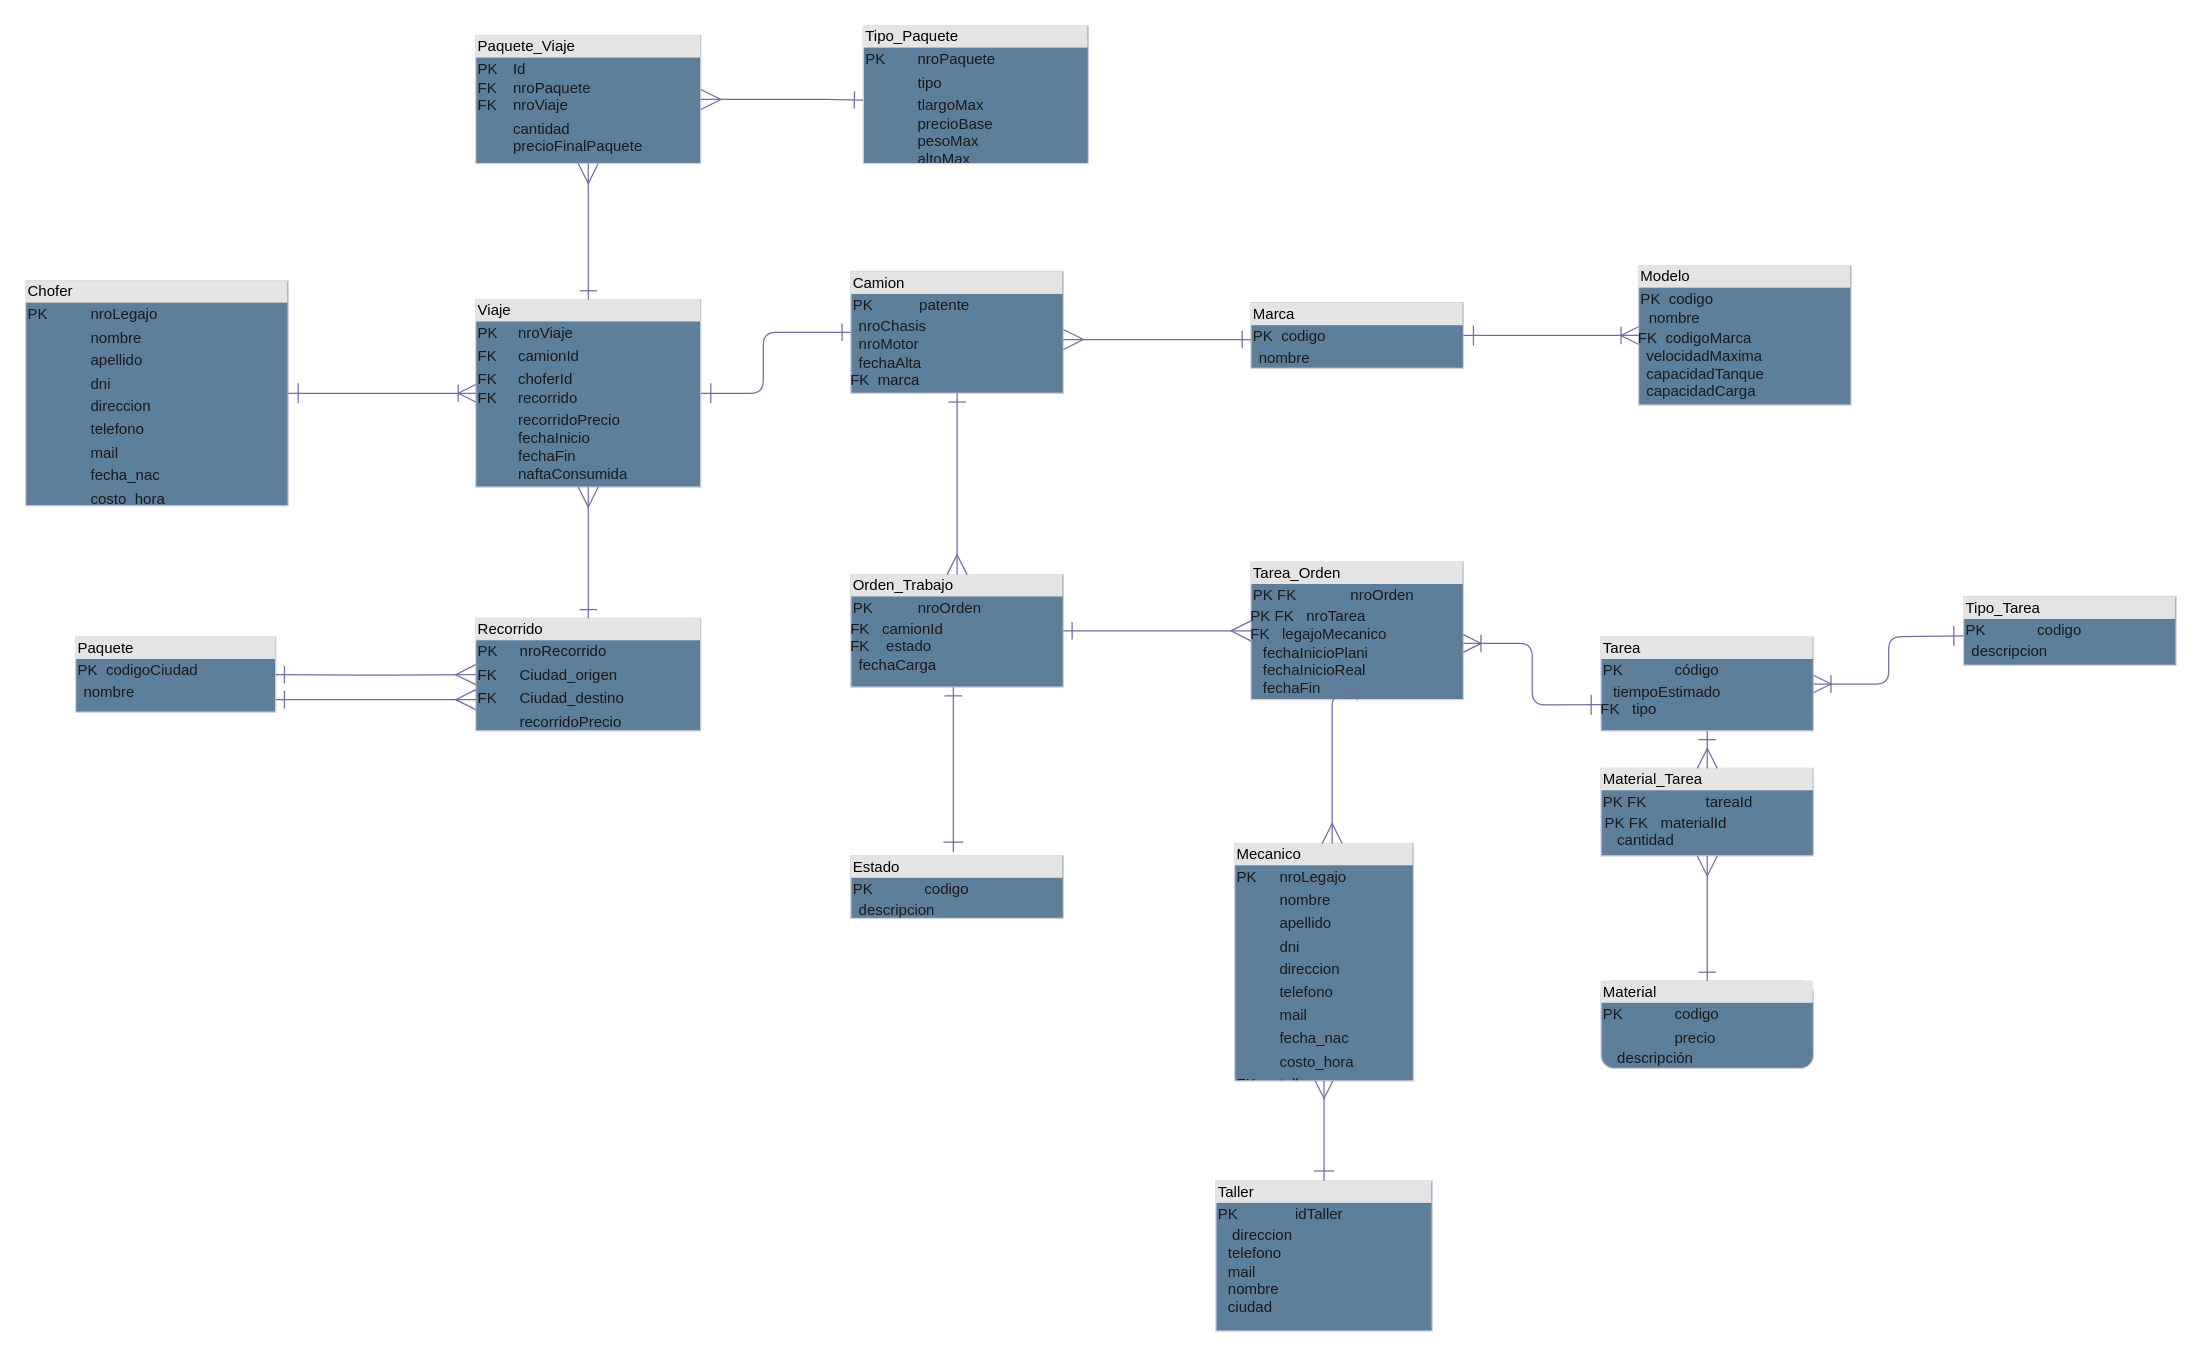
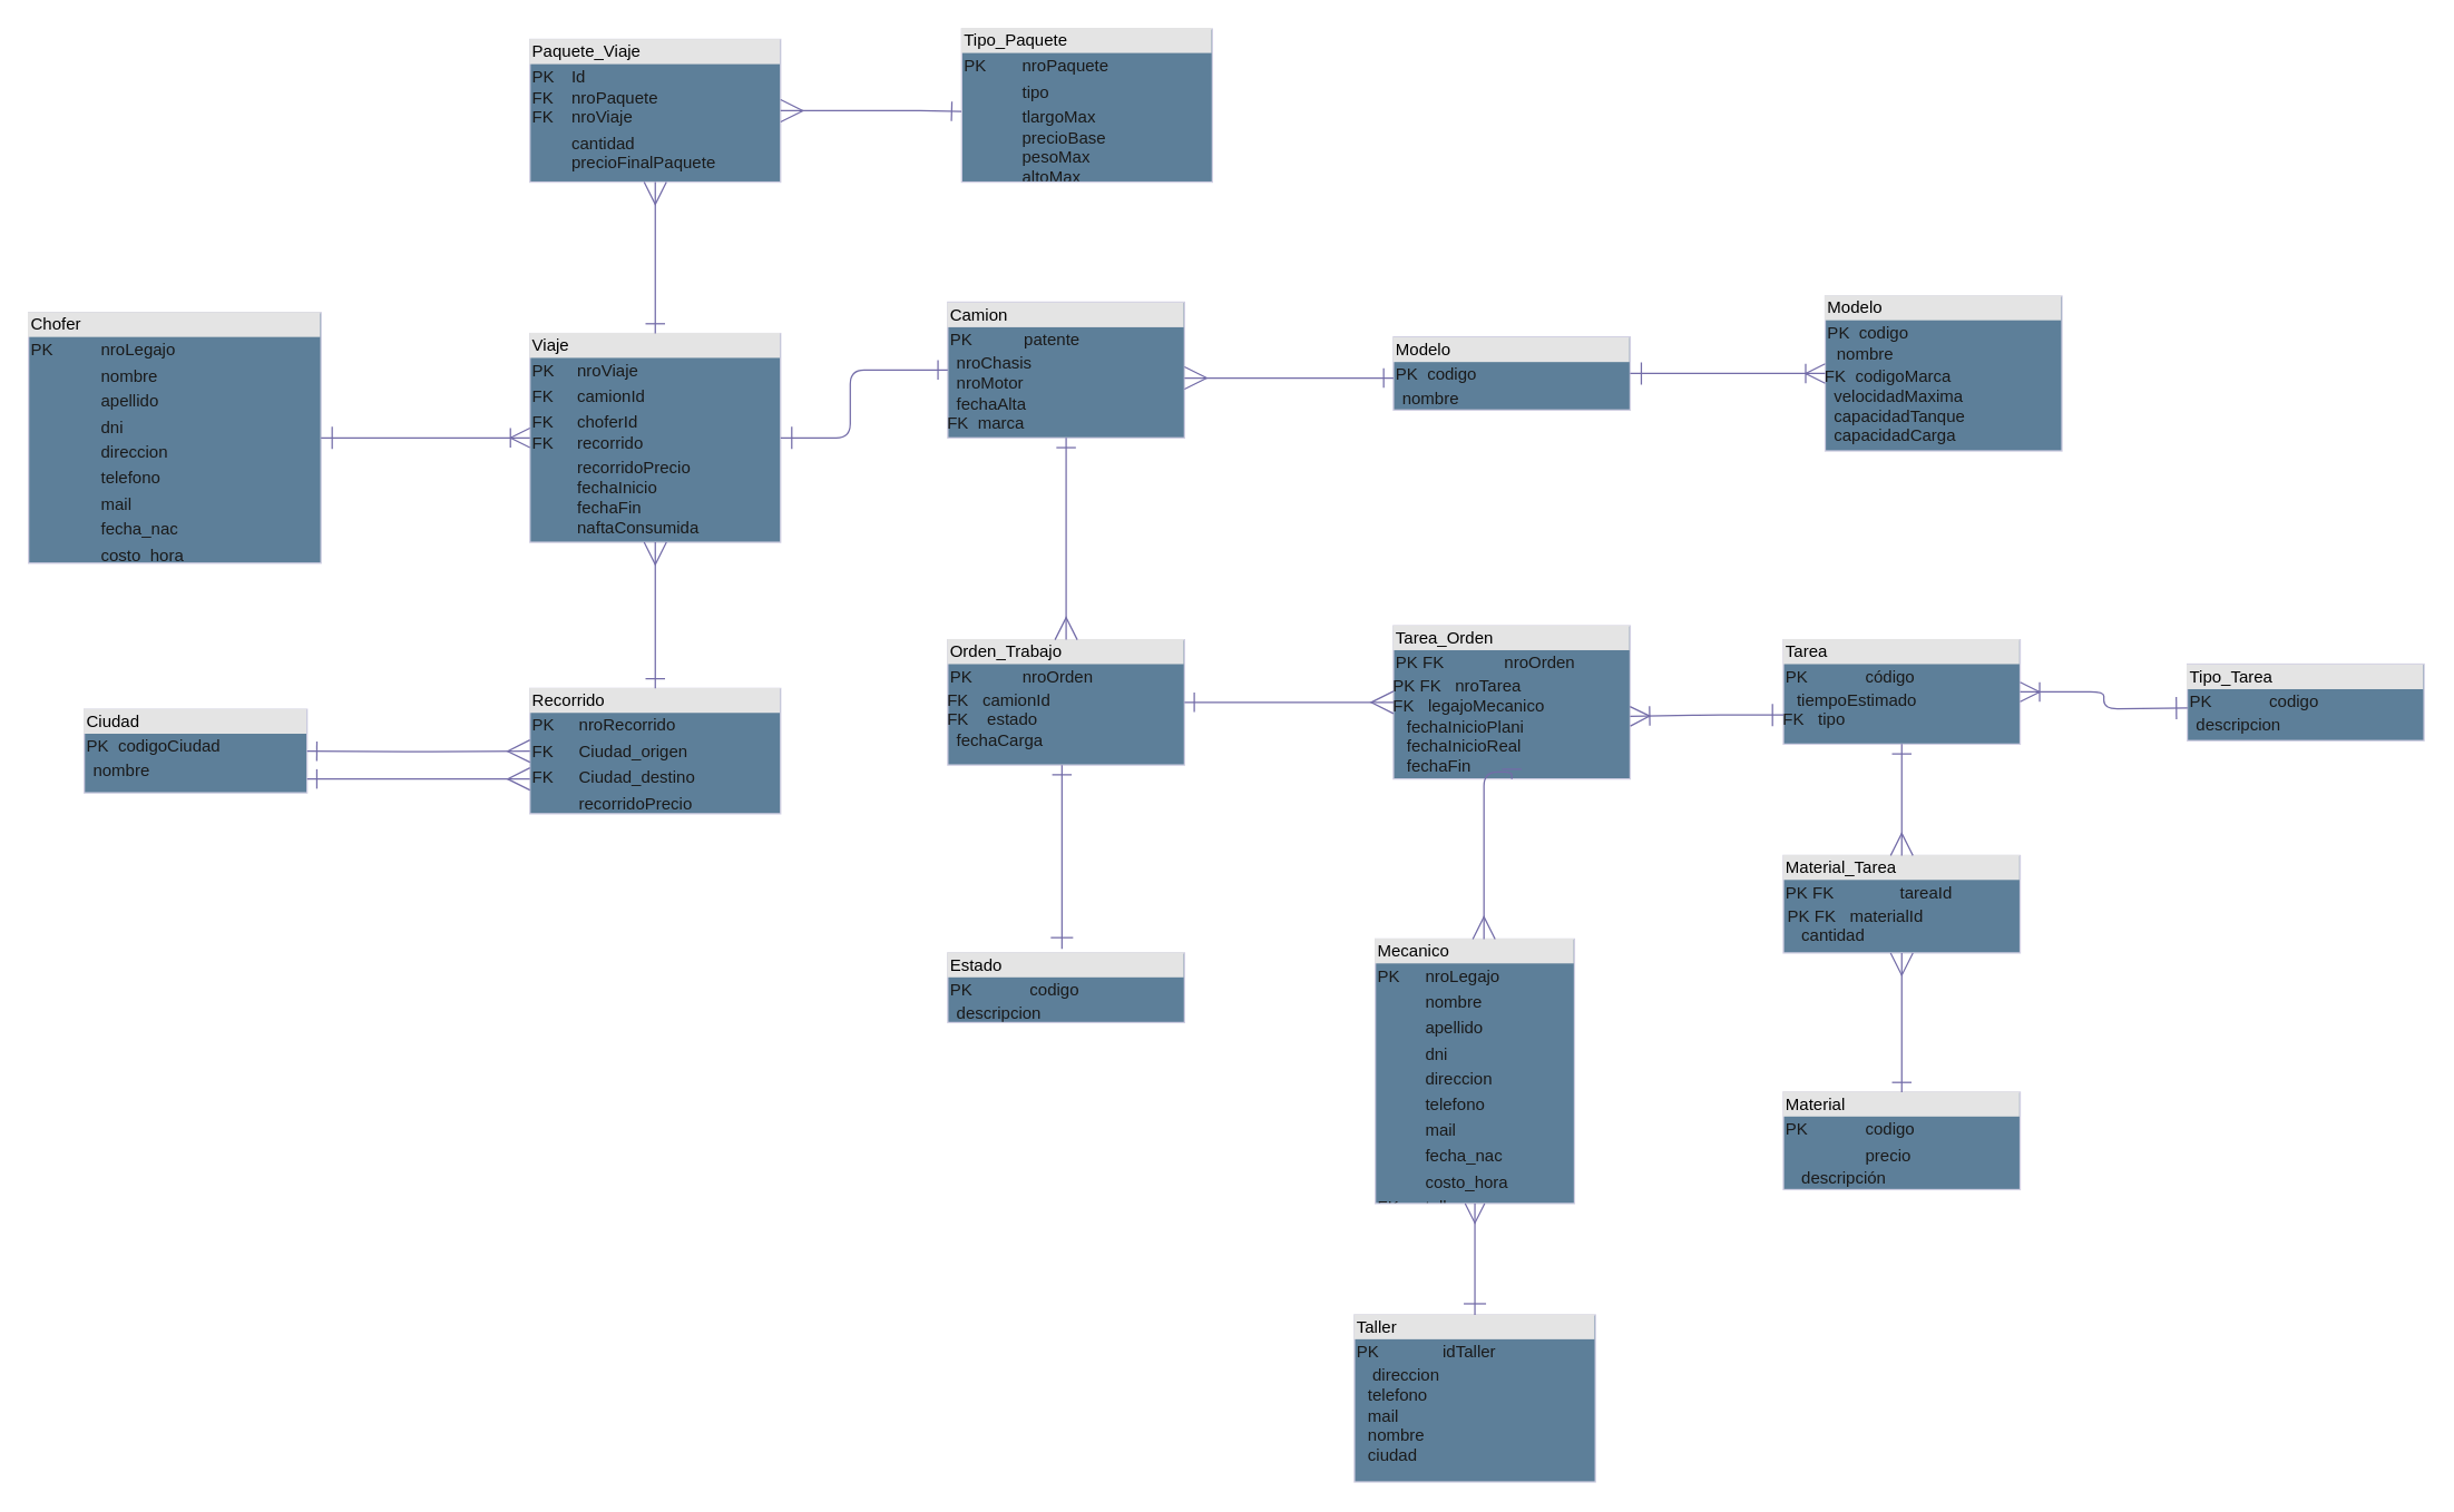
- <mxCell id="29" value="&lt;div style=&quot;box-sizing: border-box ; width: 100% ; background: #e4e4e4 ; padding: 2px&quot;&gt;&lt;font color=&quot;#000000&quot;&gt;Marca&lt;/font&gt;&lt;/div&gt;&lt;table style=&quot;width: 100% ; font-size: 1em&quot; cellpadding=&quot;2&quot; cellspacing=&quot;0&quot;&gt;&lt;tbody&gt;&lt;tr&gt;&lt;td&gt;PK&lt;span style=&quot;white-space: pre&quot;&gt; &lt;/span&gt;&lt;span style=&quot;white-space: pre&quot;&gt; &lt;/span&gt;codigo&lt;br&gt;&lt;/td&gt;&lt;td&gt;&lt;br&gt;&lt;/td&gt;&lt;/tr&gt;&lt;/tbody&gt;&lt;/table&gt;&lt;span style=&quot;white-space: pre&quot;&gt; &lt;/span&gt;&lt;span style=&quot;white-space: pre&quot;&gt; &lt;/span&gt;nombre&lt;br&gt;&lt;span style=&quot;white-space: pre&quot;&gt; &lt;/span&gt;&lt;span style=&quot;white-space: pre&quot;&gt; &lt;/span&gt;" style="verticalAlign=top;align=left;overflow=fill;html=1;fillColor=#5D7F99;strokeColor=#D0CEE2;fontColor=#1A1A1A;" parent="1" vertex="1"><mxGeometry x="1000" y="241.51" width="170" height="52.5" as="geometry" /></mxCell>
+ <mxCell id="29" value="&lt;div style=&quot;box-sizing: border-box ; width: 100% ; background: #e4e4e4 ; padding: 2px&quot;&gt;&lt;font color=&quot;#000000&quot;&gt;Modelo&lt;/font&gt;&lt;/div&gt;&lt;table style=&quot;width: 100% ; font-size: 1em&quot; cellpadding=&quot;2&quot; cellspacing=&quot;0&quot;&gt;&lt;tbody&gt;&lt;tr&gt;&lt;td&gt;PK&lt;span style=&quot;white-space: pre&quot;&gt; &lt;/span&gt;&lt;span style=&quot;white-space: pre&quot;&gt; &lt;/span&gt;codigo&lt;br&gt;&lt;/td&gt;&lt;td&gt;&lt;br&gt;&lt;/td&gt;&lt;/tr&gt;&lt;/tbody&gt;&lt;/table&gt;&lt;span style=&quot;white-space: pre&quot;&gt; &lt;/span&gt;&lt;span style=&quot;white-space: pre&quot;&gt; &lt;/span&gt;nombre&lt;br&gt;&lt;span style=&quot;white-space: pre&quot;&gt; &lt;/span&gt;&lt;span style=&quot;white-space: pre&quot;&gt; &lt;/span&gt;" style="verticalAlign=top;align=left;overflow=fill;html=1;fillColor=#5D7F99;strokeColor=#D0CEE2;fontColor=#1A1A1A;" parent="1" vertex="1"><mxGeometry x="1000" y="241.51" width="170" height="52.5" as="geometry" /></mxCell>
- <mxCell id="25" value="&lt;div style=&quot;box-sizing: border-box ; width: 100% ; background: #e4e4e4 ; padding: 2px&quot;&gt;&lt;font color=&quot;#000000&quot;&gt;Paquete&lt;/font&gt;&lt;/div&gt;&lt;table style=&quot;width: 100% ; font-size: 1em&quot; cellpadding=&quot;2&quot; cellspacing=&quot;0&quot;&gt;&lt;tbody&gt;&lt;tr&gt;&lt;td&gt;PK&lt;span style=&quot;white-space: pre&quot;&gt; &lt;/span&gt;&lt;span style=&quot;white-space: pre&quot;&gt; &lt;/span&gt;codigoCiudad&lt;br&gt;&lt;/td&gt;&lt;td&gt;&lt;br&gt;&lt;/td&gt;&lt;/tr&gt;&lt;/tbody&gt;&lt;/table&gt;&lt;span style=&quot;white-space: pre&quot;&gt; &lt;/span&gt;&lt;span style=&quot;white-space: pre&quot;&gt; &lt;/span&gt;nombre&lt;br&gt;" style="verticalAlign=top;align=left;overflow=fill;html=1;fillColor=#5D7F99;strokeColor=#D0CEE2;fontColor=#1A1A1A;" parent="1" vertex="1"><mxGeometry x="60" y="509" width="160" height="60" as="geometry" /></mxCell>
+ <mxCell id="25" value="&lt;div style=&quot;box-sizing: border-box ; width: 100% ; background: #e4e4e4 ; padding: 2px&quot;&gt;&lt;font color=&quot;#000000&quot;&gt;Ciudad&lt;/font&gt;&lt;/div&gt;&lt;table style=&quot;width: 100% ; font-size: 1em&quot; cellpadding=&quot;2&quot; cellspacing=&quot;0&quot;&gt;&lt;tbody&gt;&lt;tr&gt;&lt;td&gt;PK&lt;span style=&quot;white-space: pre&quot;&gt; &lt;/span&gt;&lt;span style=&quot;white-space: pre&quot;&gt; &lt;/span&gt;codigoCiudad&lt;br&gt;&lt;/td&gt;&lt;td&gt;&lt;br&gt;&lt;/td&gt;&lt;/tr&gt;&lt;/tbody&gt;&lt;/table&gt;&lt;span style=&quot;white-space: pre&quot;&gt; &lt;/span&gt;&lt;span style=&quot;white-space: pre&quot;&gt; &lt;/span&gt;nombre&lt;br&gt;" style="verticalAlign=top;align=left;overflow=fill;html=1;fillColor=#5D7F99;strokeColor=#D0CEE2;fontColor=#1A1A1A;" parent="1" vertex="1"><mxGeometry x="60" y="509" width="160" height="60" as="geometry" /></mxCell>
- <mxCell id="12" value="&lt;div style=&quot;box-sizing: border-box ; width: 100% ; background: #e4e4e4 ; padding: 2px&quot;&gt;&lt;font color=&quot;#000000&quot;&gt;Tarea&lt;/font&gt;&lt;/div&gt;&lt;table style=&quot;width: 100% ; font-size: 1em&quot; cellpadding=&quot;2&quot; cellspacing=&quot;0&quot;&gt;&lt;tbody&gt;&lt;tr&gt;&lt;td&gt;PK&lt;br&gt;&lt;/td&gt;&lt;td&gt;código&lt;br&gt;&lt;/td&gt;&lt;/tr&gt;&lt;/tbody&gt;&lt;/table&gt;&lt;span style=&quot;white-space: pre&quot;&gt; &lt;/span&gt;&lt;span style=&quot;white-space: pre&quot;&gt; &lt;/span&gt;&amp;nbsp;tiempoEstimado&lt;br&gt;FK&lt;span style=&quot;white-space: pre&quot;&gt; &lt;/span&gt;&lt;span style=&quot;white-space: pre&quot;&gt; &lt;/span&gt;&amp;nbsp;tipo" style="verticalAlign=top;align=left;overflow=fill;html=1;fillColor=#5D7F99;strokeColor=#D0CEE2;fontColor=#1A1A1A;" parent="1" vertex="1"><mxGeometry x="1280" y="509" width="170" height="75" as="geometry" /></mxCell>
+ <mxCell id="12" value="&lt;div style=&quot;box-sizing: border-box ; width: 100% ; background: #e4e4e4 ; padding: 2px&quot;&gt;&lt;font color=&quot;#000000&quot;&gt;Tarea&lt;/font&gt;&lt;/div&gt;&lt;table style=&quot;width: 100% ; font-size: 1em&quot; cellpadding=&quot;2&quot; cellspacing=&quot;0&quot;&gt;&lt;tbody&gt;&lt;tr&gt;&lt;td&gt;PK&lt;br&gt;&lt;/td&gt;&lt;td&gt;código&lt;br&gt;&lt;/td&gt;&lt;/tr&gt;&lt;/tbody&gt;&lt;/table&gt;&lt;span style=&quot;white-space: pre&quot;&gt; &lt;/span&gt;&lt;span style=&quot;white-space: pre&quot;&gt; &lt;/span&gt;&amp;nbsp;tiempoEstimado&lt;br&gt;FK&lt;span style=&quot;white-space: pre&quot;&gt; &lt;/span&gt;&lt;span style=&quot;white-space: pre&quot;&gt; &lt;/span&gt;&amp;nbsp;tipo" style="verticalAlign=top;align=left;overflow=fill;html=1;fillColor=#5D7F99;strokeColor=#D0CEE2;fontColor=#1A1A1A;" parent="1" vertex="1"><mxGeometry x="1280" y="459" width="170" height="75" as="geometry" /></mxCell>
- <mxCell id="13" value="&lt;div style=&quot;box-sizing: border-box ; width: 100% ; background: #e4e4e4 ; padding: 2px&quot;&gt;&lt;font color=&quot;#000000&quot;&gt;Material&lt;/font&gt;&lt;/div&gt;&lt;table style=&quot;width: 100% ; font-size: 1em&quot; cellpadding=&quot;2&quot; cellspacing=&quot;0&quot;&gt;&lt;tbody&gt;&lt;tr&gt;&lt;td&gt;PK&lt;br&gt;&lt;/td&gt;&lt;td&gt;codigo&lt;/td&gt;&lt;/tr&gt;&lt;tr&gt;&lt;td&gt;&lt;br&gt;&lt;/td&gt;&lt;td&gt;precio&lt;/td&gt;&lt;/tr&gt;&lt;/tbody&gt;&lt;/table&gt;&amp;nbsp;&lt;span style=&quot;white-space: pre&quot;&gt; &lt;/span&gt;&lt;span style=&quot;white-space: pre&quot;&gt; &lt;/span&gt;&amp;nbsp;descripción&lt;br&gt;" style="verticalAlign=top;align=left;overflow=fill;html=1;fillColor=#5D7F99;strokeColor=#D0CEE2;fontColor=#1A1A1A;rounded=1;" parent="1" vertex="1"><mxGeometry x="1280" y="784" width="170" height="70" as="geometry" /></mxCell>
+ <mxCell id="13" value="&lt;div style=&quot;box-sizing: border-box ; width: 100% ; background: #e4e4e4 ; padding: 2px&quot;&gt;&lt;font color=&quot;#000000&quot;&gt;Material&lt;/font&gt;&lt;/div&gt;&lt;table style=&quot;width: 100% ; font-size: 1em&quot; cellpadding=&quot;2&quot; cellspacing=&quot;0&quot;&gt;&lt;tbody&gt;&lt;tr&gt;&lt;td&gt;PK&lt;br&gt;&lt;/td&gt;&lt;td&gt;codigo&lt;/td&gt;&lt;/tr&gt;&lt;tr&gt;&lt;td&gt;&lt;br&gt;&lt;/td&gt;&lt;td&gt;precio&lt;/td&gt;&lt;/tr&gt;&lt;/tbody&gt;&lt;/table&gt;&amp;nbsp;&lt;span style=&quot;white-space: pre&quot;&gt; &lt;/span&gt;&lt;span style=&quot;white-space: pre&quot;&gt; &lt;/span&gt;&amp;nbsp;descripción&lt;br&gt;" style="verticalAlign=top;align=left;overflow=fill;html=1;fillColor=#5D7F99;strokeColor=#D0CEE2;fontColor=#1A1A1A;" parent="1" vertex="1"><mxGeometry x="1280" y="784" width="170" height="70" as="geometry" /></mxCell>
